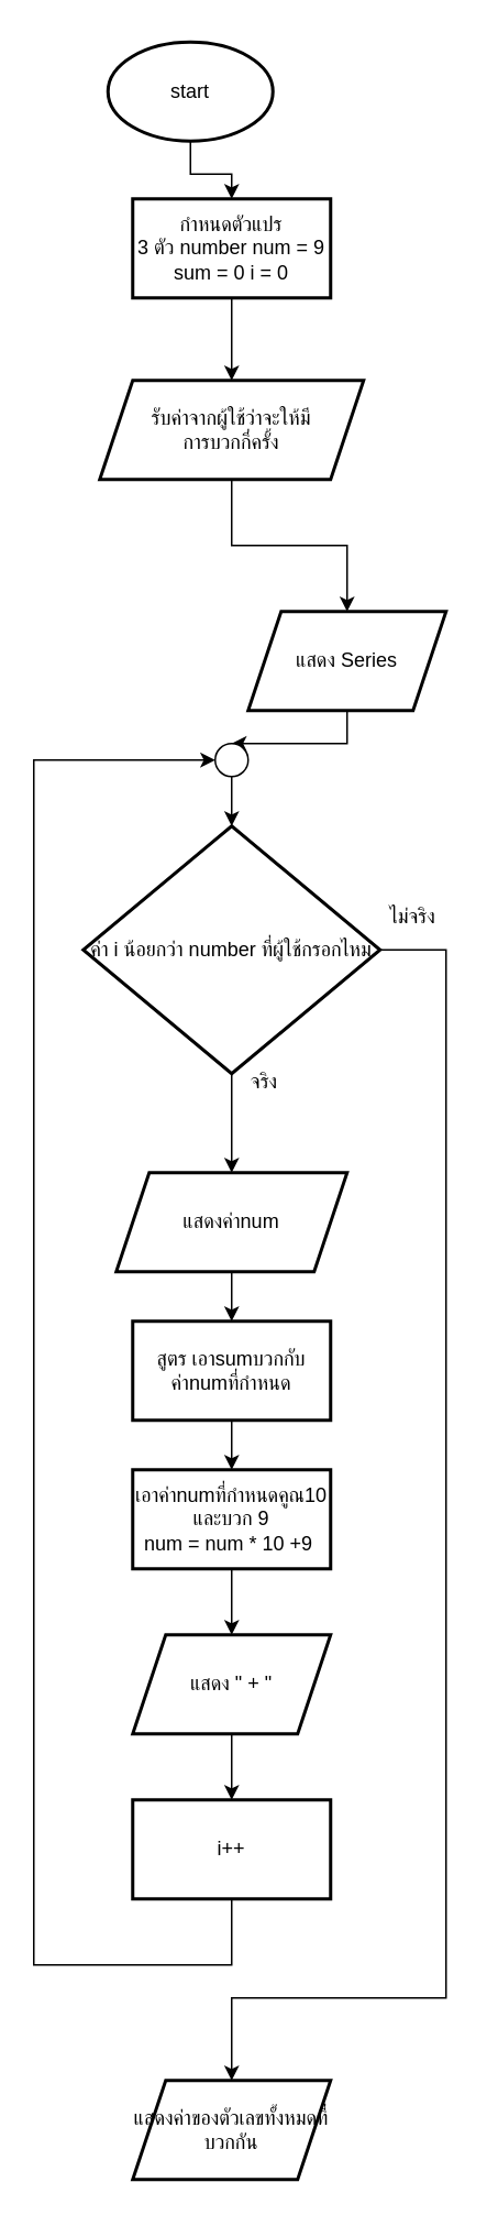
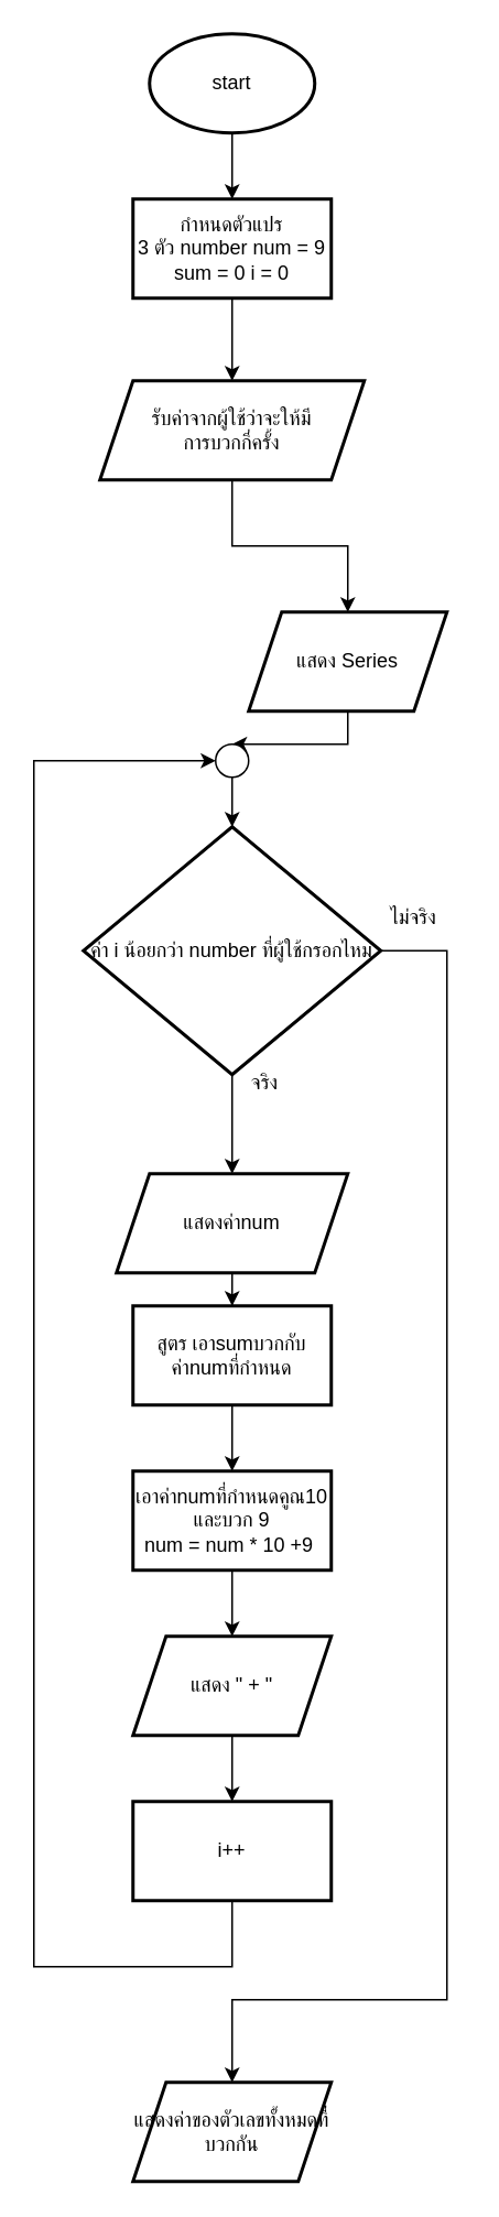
- <mxCell id="3" value="start" style="strokeWidth=2;html=1;shape=mxgraph.flowchart.start_1;whiteSpace=wrap;" parent="1" vertex="1"><mxGeometry x="65" y="25" width="100" height="60" as="geometry" /></mxCell>
+ <mxCell id="3" value="start" style="strokeWidth=2;html=1;shape=mxgraph.flowchart.start_1;whiteSpace=wrap;" parent="1" vertex="1"><mxGeometry x="90" y="20" width="100" height="60" as="geometry" /></mxCell>
- <mxCell id="17" value="สูตร เอาsumบวกกับค่าnumที่กำหนด" style="whiteSpace=wrap;html=1;strokeWidth=2;" parent="1" vertex="1"><mxGeometry x="80" y="800" width="120" height="60" as="geometry" /></mxCell>
+ <mxCell id="17" value="สูตร เอาsumบวกกับค่าnumที่กำหนด" style="whiteSpace=wrap;html=1;strokeWidth=2;" parent="1" vertex="1"><mxGeometry x="80" y="790" width="120" height="60" as="geometry" /></mxCell>
